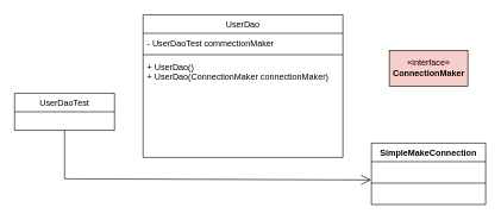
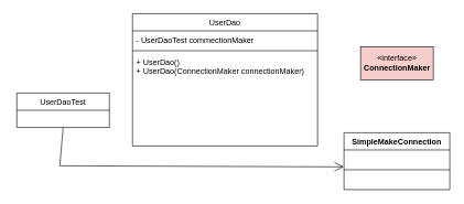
- <mxCell id="2" value="UserDaoTest" style="swimlane;fontStyle=0;childLayout=stackLayout;horizontal=1;startSize=26;fillColor=none;horizontalStack=0;resizeParent=1;resizeParentMax=0;resizeLast=0;collapsible=1;marginBottom=0;" vertex="1" parent="1"><mxGeometry x="20" y="130" width="140" height="52" as="geometry" /></mxCell>
+ <mxCell id="2" value="UserDaoTest" style="swimlane;fontStyle=0;childLayout=stackLayout;horizontal=1;startSize=26;fillColor=none;horizontalStack=0;resizeParent=1;resizeParentMax=0;resizeLast=0;collapsible=1;marginBottom=0;" vertex="1" parent="1"><mxGeometry x="25" y="140" width="140" height="52" as="geometry" /></mxCell>
